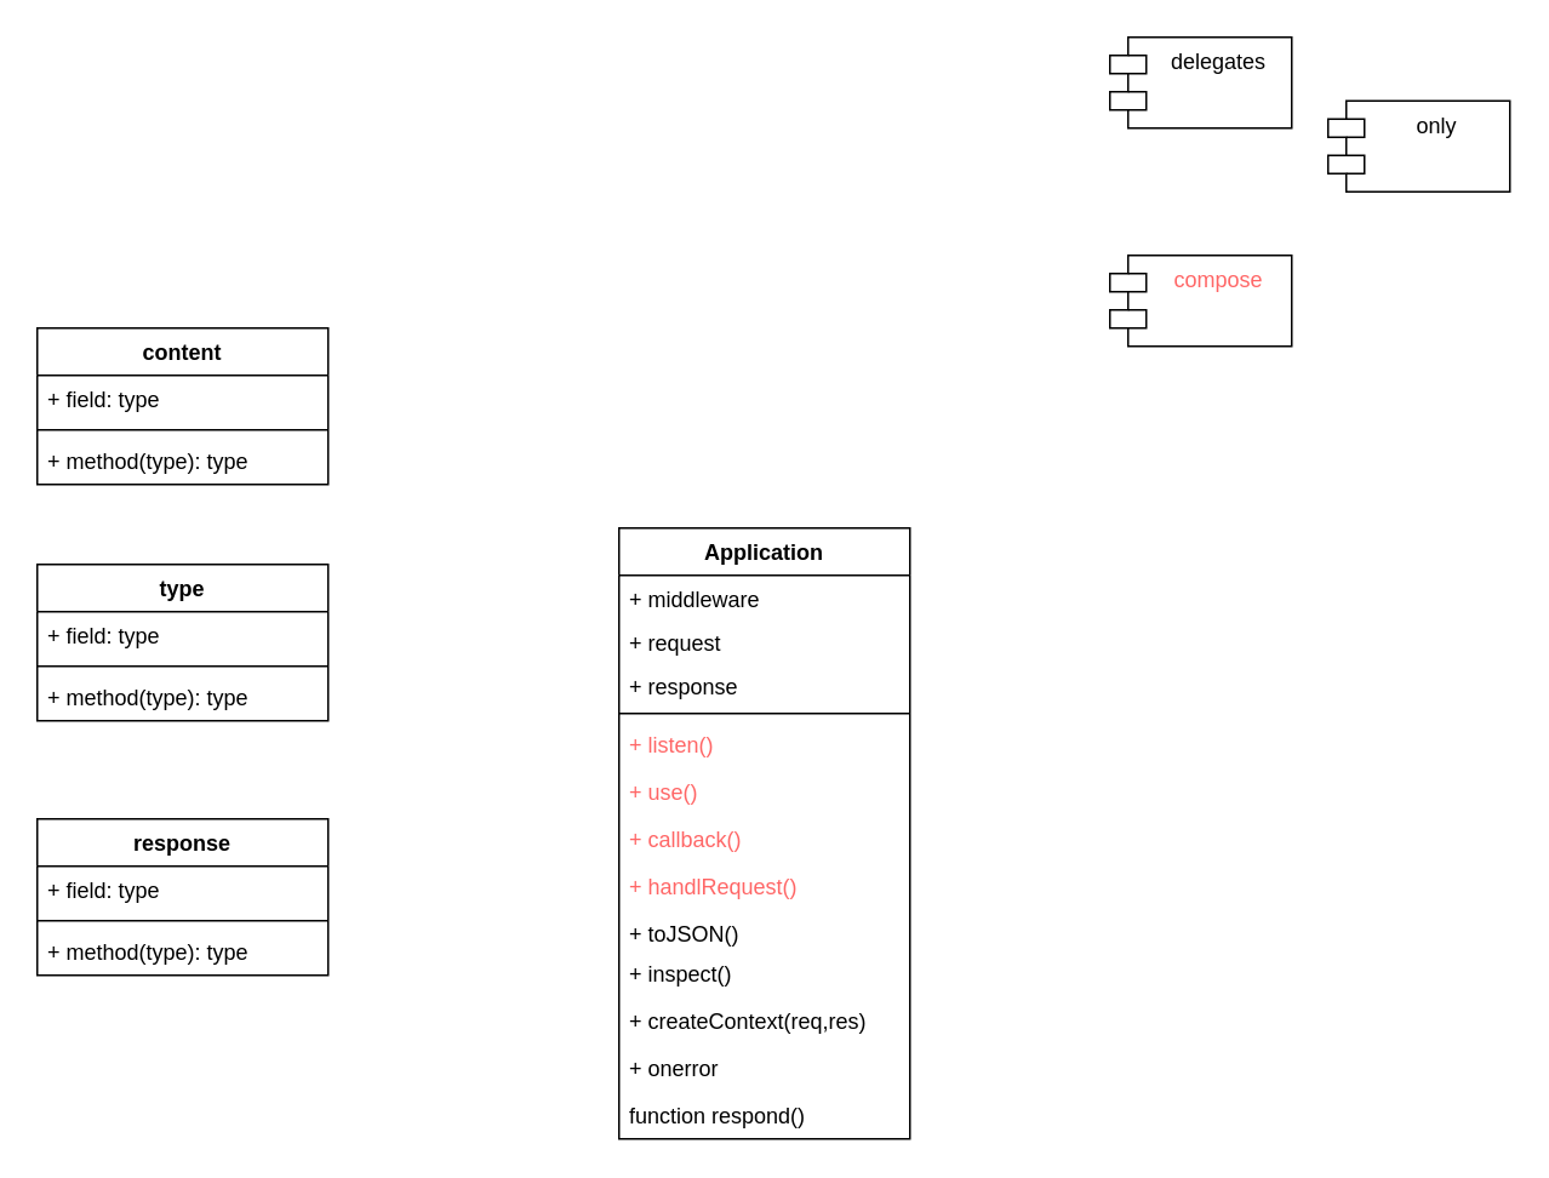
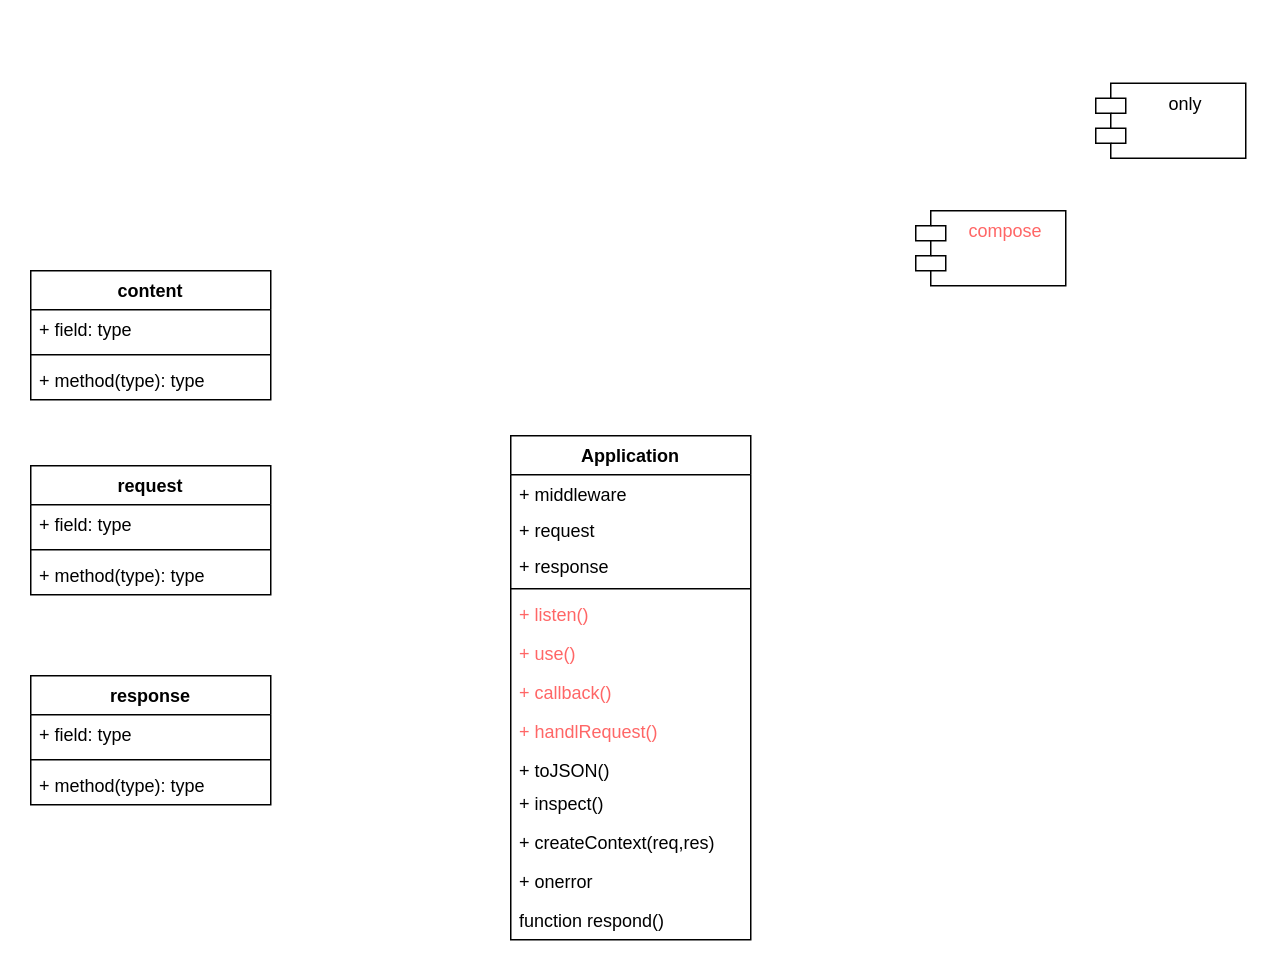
- <mxCell id="29" value="delegates" style="shape=module;align=left;spacingLeft=20;align=center;verticalAlign=top;" vertex="1" parent="1"><mxGeometry x="610" y="20" width="100" height="50" as="geometry" /></mxCell>
- <mxCell id="20" value="type" style="swimlane;fontStyle=1;align=center;verticalAlign=top;childLayout=stackLayout;horizontal=1;startSize=26;horizontalStack=0;resizeParent=1;resizeParentMax=0;resizeLast=0;collapsible=1;marginBottom=0;" vertex="1" parent="1"><mxGeometry x="20" y="310" width="160" height="86" as="geometry" /></mxCell>
+ <mxCell id="20" value="request" style="swimlane;fontStyle=1;align=center;verticalAlign=top;childLayout=stackLayout;horizontal=1;startSize=26;horizontalStack=0;resizeParent=1;resizeParentMax=0;resizeLast=0;collapsible=1;marginBottom=0;" vertex="1" parent="1"><mxGeometry x="20" y="310" width="160" height="86" as="geometry" /></mxCell>
